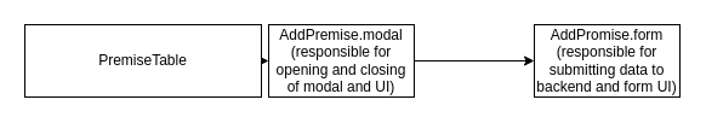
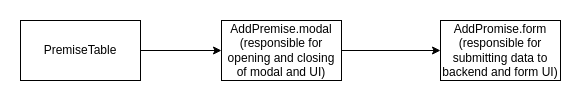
- <mxCell id="3" value="PremiseTable" style="whiteSpace=wrap;html=1;" vertex="1" parent="1"><mxGeometry x="20" y="20" width="195" height="60" as="geometry" /></mxCell>
+ <mxCell id="3" value="PremiseTable" style="whiteSpace=wrap;html=1;" vertex="1" parent="1"><mxGeometry x="20" y="20" width="120" height="60" as="geometry" /></mxCell>
